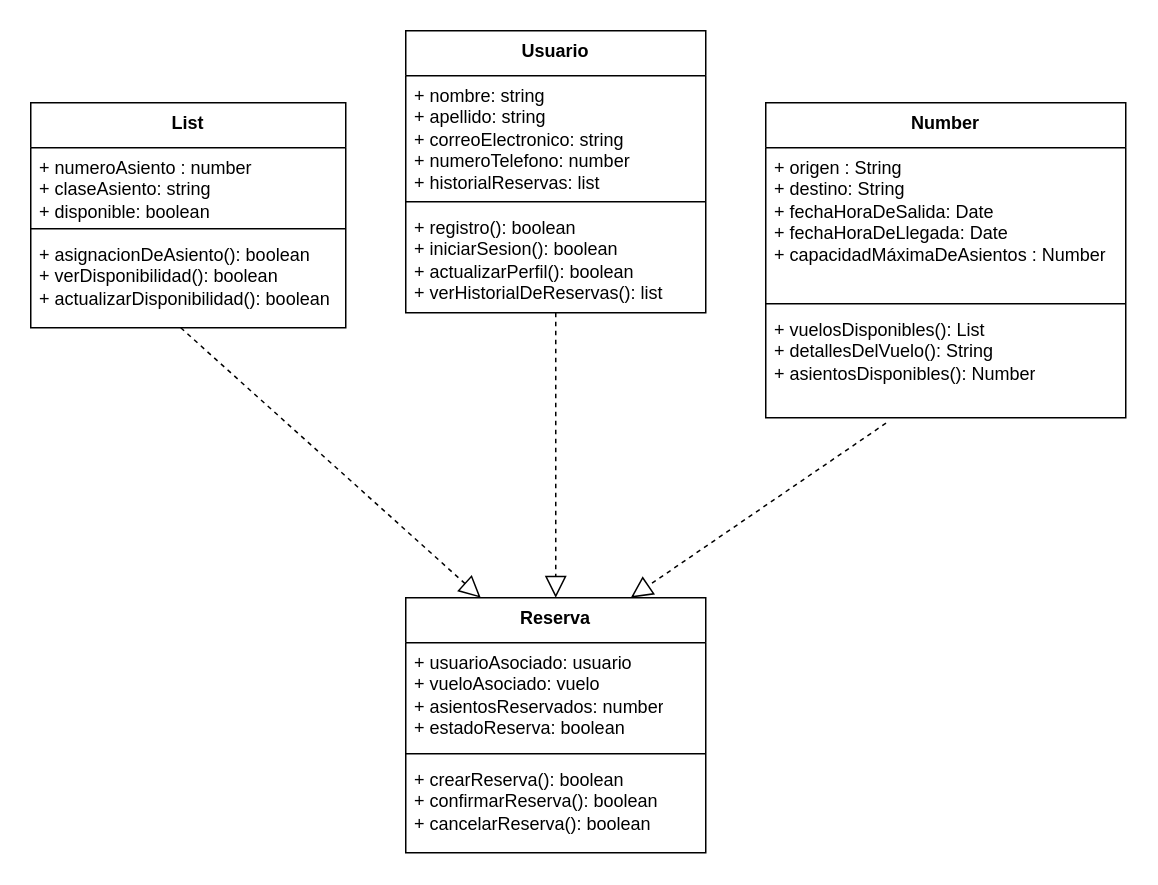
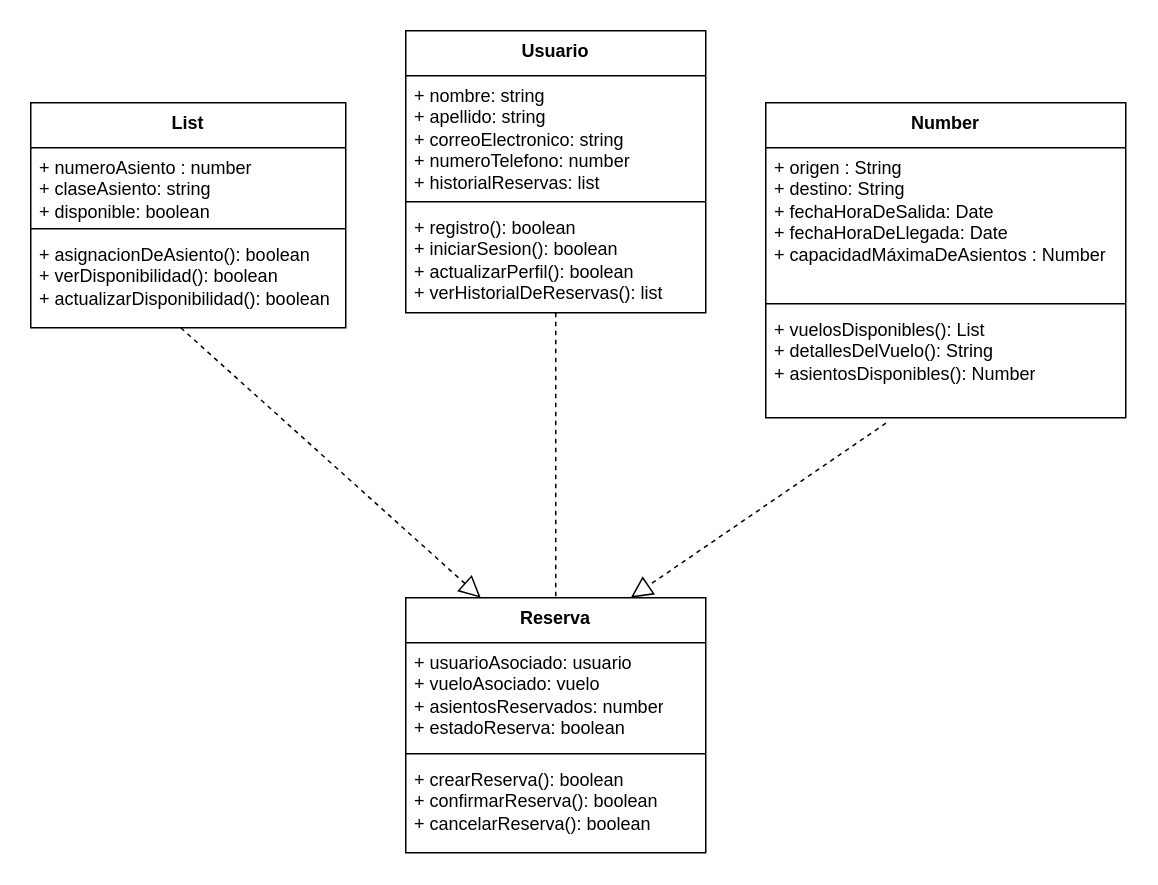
- <mxCell id="18" value="" style="endArrow=block;dashed=1;endFill=0;endSize=12;html=1;rounded=0;exitX=0.5;exitY=1;exitDx=0;exitDy=0;entryX=0.5;entryY=0;entryDx=0;entryDy=0;" edge="1" parent="1" source="2" target="14"><mxGeometry width="160" relative="1" as="geometry"><mxPoint x="290" y="348" as="sourcePoint" /><mxPoint x="450" y="348" as="targetPoint" /></mxGeometry></mxCell>
+ <mxCell id="18" value="" style="endArrow=none;dashed=1;endFill=0;endSize=12;html=1;rounded=0;exitX=0.5;exitY=1;exitDx=0;exitDy=0;entryX=0.5;entryY=0;entryDx=0;entryDy=0;" edge="1" parent="1" source="2" target="14"><mxGeometry width="160" relative="1" as="geometry"><mxPoint x="290" y="348" as="sourcePoint" /><mxPoint x="450" y="348" as="targetPoint" /></mxGeometry></mxCell>
